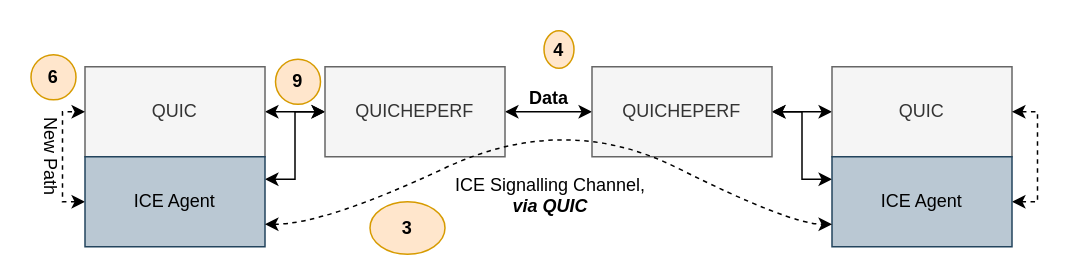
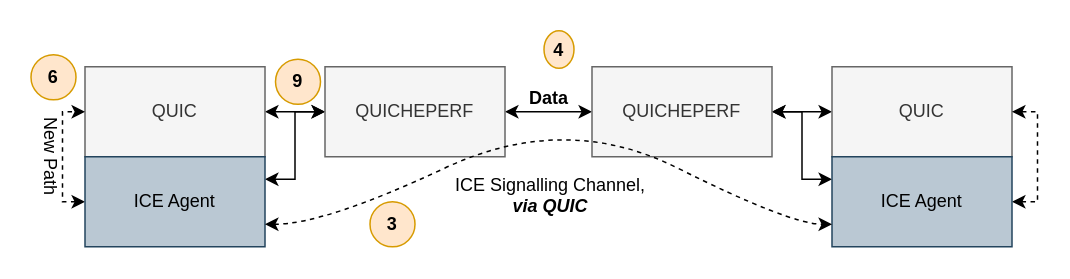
- <mxCell id="17" value="3" style="ellipse;whiteSpace=wrap;html=1;aspect=fixed;fontSize=12;fontStyle=1;fillColor=#ffe6cc;strokeColor=#d79b00;" vertex="1" parent="1"><mxGeometry x="246" y="134" width="50" height="35" as="geometry" /></mxCell>
+ <mxCell id="17" value="3" style="ellipse;whiteSpace=wrap;html=1;aspect=fixed;fontSize=12;fontStyle=1;fillColor=#ffe6cc;strokeColor=#d79b00;" vertex="1" parent="1"><mxGeometry x="246" y="134" width="30" height="30" as="geometry" /></mxCell>
